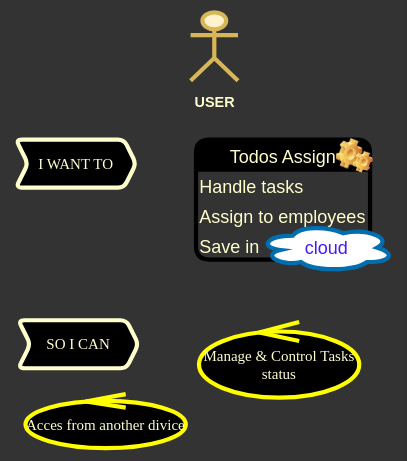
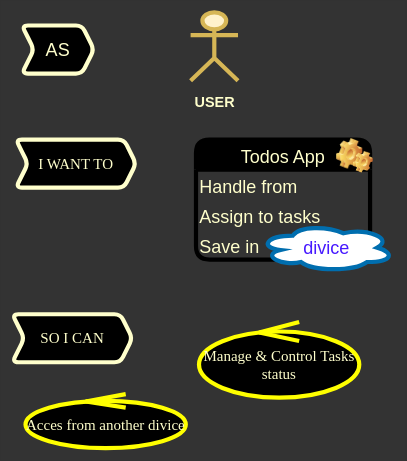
+ <mxCell id="3" value="AS" style="shape=step;perimeter=stepPerimeter;whiteSpace=wrap;html=1;fixedSize=1;rounded=1;labelBorderColor=none;strokeWidth=7;fontSize=30;strokeColor=#FFFFCC;fillColor=#000000;fontColor=#FFFFCC;" parent="1" vertex="1"><mxGeometry x="36" y="42" width="120" height="80" as="geometry" /></mxCell>
- <mxCell id="5" value="Todos Assign" style="swimlane;fontStyle=0;childLayout=stackLayout;horizontal=1;startSize=50;horizontalStack=0;resizeParent=1;resizeParentMax=0;resizeLast=0;collapsible=1;marginBottom=0;rounded=1;labelBorderColor=none;fontSize=30;fontColor=#FFFFCC;strokeWidth=7;fillColor=#000000;gradientColor=none;strokeColor=#000000;" parent="1" vertex="1"><mxGeometry x="326" y="232" width="290" height="200" as="geometry" /></mxCell>
+ <mxCell id="5" value="Todos App" style="swimlane;fontStyle=0;childLayout=stackLayout;horizontal=1;startSize=50;horizontalStack=0;resizeParent=1;resizeParentMax=0;resizeLast=0;collapsible=1;marginBottom=0;rounded=1;labelBorderColor=none;fontSize=30;fontColor=#FFFFCC;strokeWidth=7;fillColor=#000000;gradientColor=none;strokeColor=#000000;" parent="1" vertex="1"><mxGeometry x="326" y="232" width="290" height="200" as="geometry" /></mxCell>
- <mxCell id="6" value="Handle tasks" style="text;strokeColor=none;fillColor=none;align=left;verticalAlign=middle;spacingLeft=4;spacingRight=4;overflow=hidden;points=[[0,0.5],[1,0.5]];portConstraint=eastwest;rotatable=0;rounded=1;labelBorderColor=none;fontSize=30;fontColor=#FFFFCC;" parent="5" vertex="1"><mxGeometry y="50" width="290" height="50" as="geometry" /></mxCell>
+ <mxCell id="6" value="Handle from" style="text;strokeColor=none;fillColor=none;align=left;verticalAlign=middle;spacingLeft=4;spacingRight=4;overflow=hidden;points=[[0,0.5],[1,0.5]];portConstraint=eastwest;rotatable=0;rounded=1;labelBorderColor=none;fontSize=30;fontColor=#FFFFCC;" parent="5" vertex="1"><mxGeometry y="50" width="290" height="50" as="geometry" /></mxCell>
- <mxCell id="7" value="Assign to employees" style="text;strokeColor=none;fillColor=none;align=left;verticalAlign=middle;spacingLeft=4;spacingRight=4;overflow=hidden;points=[[0,0.5],[1,0.5]];portConstraint=eastwest;rotatable=0;rounded=1;labelBorderColor=none;fontSize=30;fontColor=#FFFFCC;" parent="5" vertex="1"><mxGeometry y="100" width="290" height="50" as="geometry" /></mxCell>
+ <mxCell id="7" value="Assign to tasks" style="text;strokeColor=none;fillColor=none;align=left;verticalAlign=middle;spacingLeft=4;spacingRight=4;overflow=hidden;points=[[0,0.5],[1,0.5]];portConstraint=eastwest;rotatable=0;rounded=1;labelBorderColor=none;fontSize=30;fontColor=#FFFFCC;" parent="5" vertex="1"><mxGeometry y="100" width="290" height="50" as="geometry" /></mxCell>
- <mxCell id="9" value="cloud" style="ellipse;shape=cloud;whiteSpace=wrap;html=1;rounded=1;labelBorderColor=none;fontSize=30;fontColor=#4719FF;strokeWidth=7;fillColor=#FFFFFF;strokeColor=#006EAF;" parent="1" vertex="1"><mxGeometry x="431" y="372" width="225" height="80" as="geometry" /></mxCell>
+ <mxCell id="9" value="divice" style="ellipse;shape=cloud;whiteSpace=wrap;html=1;rounded=1;labelBorderColor=none;fontSize=30;fontColor=#4719FF;strokeWidth=7;fillColor=#FFFFFF;strokeColor=#006EAF;" parent="1" vertex="1"><mxGeometry x="431" y="372" width="225" height="80" as="geometry" /></mxCell>
- <mxCell id="10" value="SO I CAN" style="shape=step;perimeter=stepPerimeter;whiteSpace=wrap;html=1;fixedSize=1;rounded=1;labelBorderColor=none;fontColor=#FFFFCC;strokeWidth=7;fillColor=#000000;gradientColor=none;fontSize=25;strokeColor=#FFFFCC;fontFamily=Comic Sans MS;" parent="1" vertex="1"><mxGeometry x="30" y="533" width="200" height="80" as="geometry" /></mxCell>
+ <mxCell id="10" value="SO I CAN" style="shape=step;perimeter=stepPerimeter;whiteSpace=wrap;html=1;fixedSize=1;rounded=1;labelBorderColor=none;fontColor=#FFFFCC;strokeWidth=7;fillColor=#000000;gradientColor=none;fontSize=25;strokeColor=#FFFFCC;fontFamily=Comic Sans MS;" parent="1" vertex="1"><mxGeometry x="20" y="523" width="200" height="80" as="geometry" /></mxCell>
